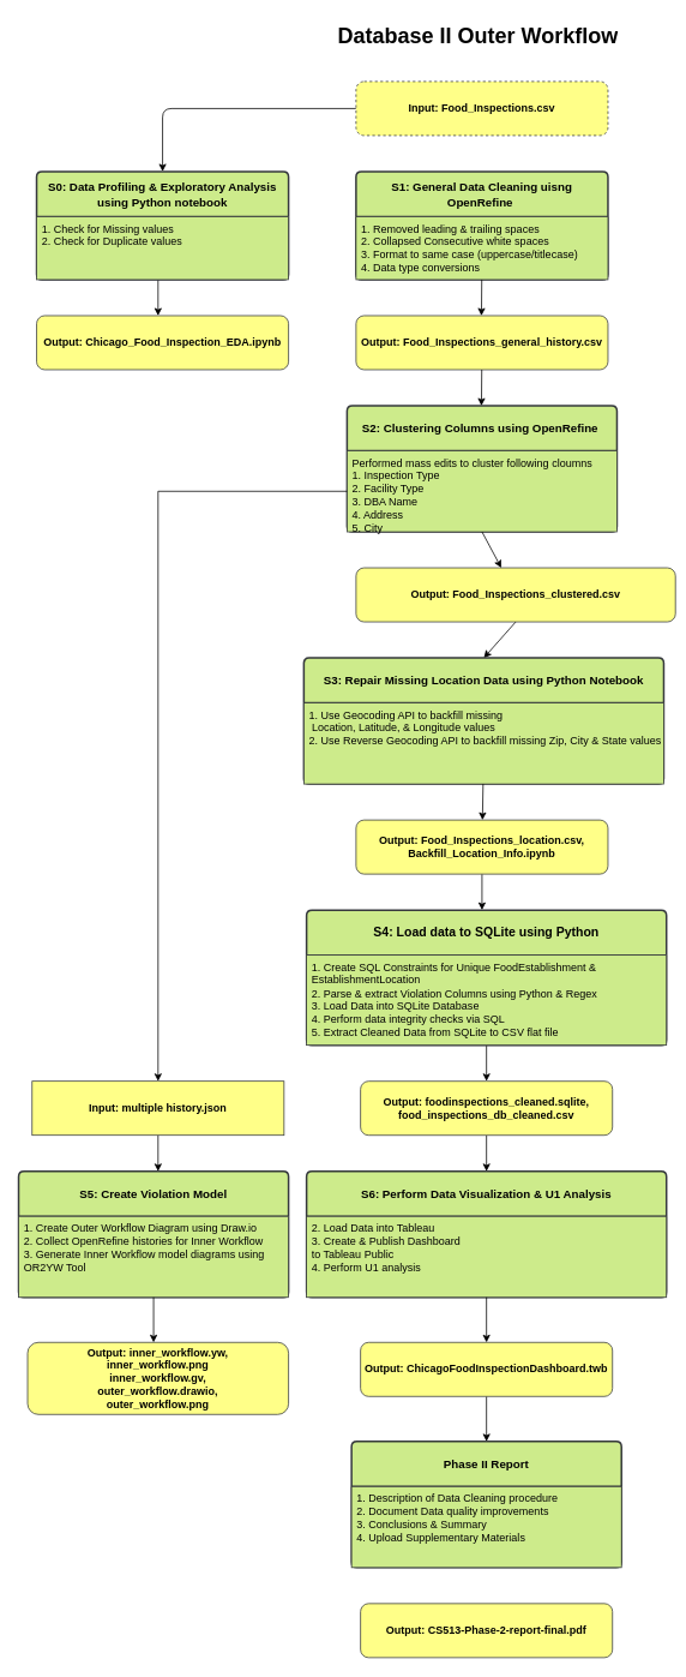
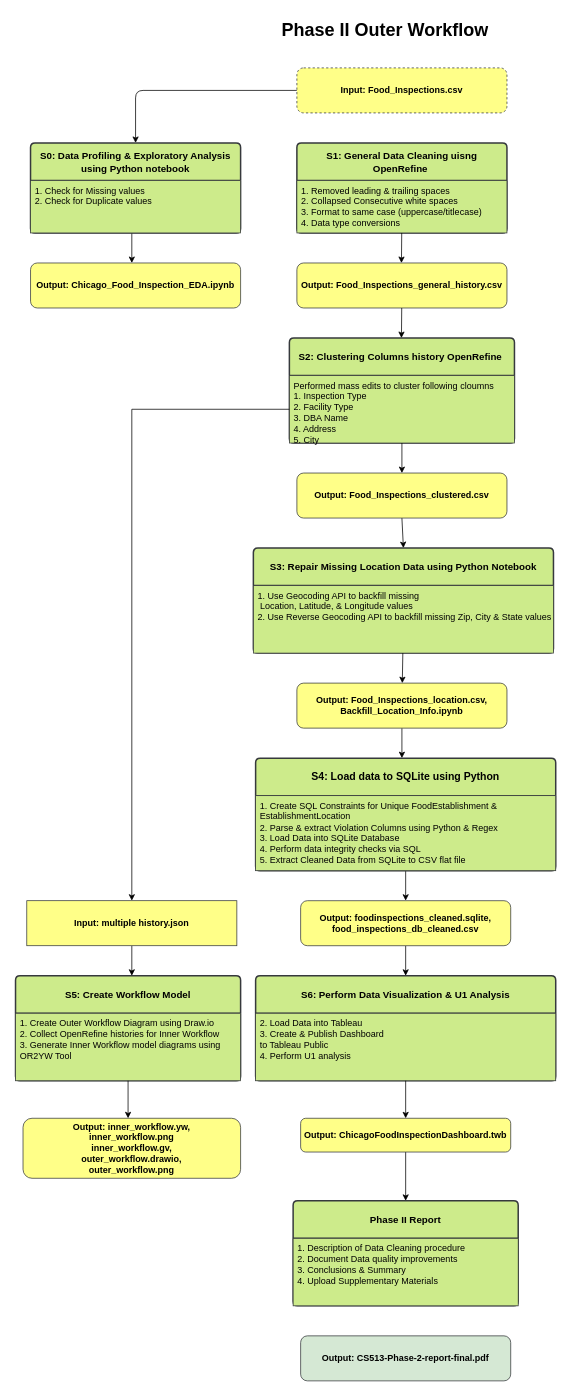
- <mxCell id="15" value="&lt;h1&gt;Database II Outer Workflow&lt;/h1&gt;" style="text;html=1;strokeColor=none;fillColor=none;spacing=5;spacingTop=-20;whiteSpace=wrap;overflow=hidden;rounded=0;" vertex="1" parent="1"><mxGeometry x="370" y="20" width="360" height="40" as="geometry" /></mxCell>
+ <mxCell id="15" value="&lt;h1&gt;Phase II Outer Workflow&lt;/h1&gt;" style="text;html=1;strokeColor=none;fillColor=none;spacing=5;spacingTop=-20;whiteSpace=wrap;overflow=hidden;rounded=0;" vertex="1" parent="1"><mxGeometry x="370" y="20" width="360" height="40" as="geometry" /></mxCell>
- <mxCell id="16" value="&lt;b&gt;&lt;font style=&quot;font-size: 13px;&quot;&gt;S2: Clustering Columns using OpenRefine&amp;nbsp;&lt;/font&gt;&lt;/b&gt;" style="swimlane;childLayout=stackLayout;horizontal=1;startSize=50;horizontalStack=0;rounded=1;fontSize=14;fontStyle=0;strokeWidth=2;resizeParent=0;resizeLast=1;shadow=0;dashed=0;align=center;arcSize=4;whiteSpace=wrap;html=1;fillColor=#cdeb8b;strokeColor=#36393d;" vertex="1" parent="1"><mxGeometry x="385" y="450" width="300" height="140" as="geometry"><mxRectangle x="-325" y="-190" width="80" height="50" as="alternateBounds" /></mxGeometry></mxCell>
+ <mxCell id="16" value="&lt;b&gt;&lt;font style=&quot;font-size: 13px;&quot;&gt;S2: Clustering Columns history OpenRefine&amp;nbsp;&lt;/font&gt;&lt;/b&gt;" style="swimlane;childLayout=stackLayout;horizontal=1;startSize=50;horizontalStack=0;rounded=1;fontSize=14;fontStyle=0;strokeWidth=2;resizeParent=0;resizeLast=1;shadow=0;dashed=0;align=center;arcSize=4;whiteSpace=wrap;html=1;fillColor=#cdeb8b;strokeColor=#36393d;" vertex="1" parent="1"><mxGeometry x="385" y="450" width="300" height="140" as="geometry"><mxRectangle x="-325" y="-190" width="80" height="50" as="alternateBounds" /></mxGeometry></mxCell>
- <mxCell id="7" value="&lt;b&gt;Output: Food_Inspections_clustered.csv&lt;/b&gt;" style="rounded=1;whiteSpace=wrap;html=1;fillColor=#ffff88;strokeColor=#36393d;" parent="1" vertex="1"><mxGeometry x="395" y="630" width="355" height="60" as="geometry" /></mxCell>
+ <mxCell id="7" value="&lt;b&gt;Output: Food_Inspections_clustered.csv&lt;/b&gt;" style="rounded=1;whiteSpace=wrap;html=1;fillColor=#ffff88;strokeColor=#36393d;" parent="1" vertex="1"><mxGeometry x="395" y="630" width="280" height="60" as="geometry" /></mxCell>
- <mxCell id="23" value="&lt;b&gt;&lt;font style=&quot;font-size: 13px;&quot;&gt;S5: Create Violation Model&lt;/font&gt;&lt;/b&gt;" style="swimlane;childLayout=stackLayout;horizontal=1;startSize=50;horizontalStack=0;rounded=1;fontSize=14;fontStyle=0;strokeWidth=2;resizeParent=0;resizeLast=1;shadow=0;dashed=0;align=center;arcSize=4;whiteSpace=wrap;html=1;fillColor=#cdeb8b;strokeColor=#36393d;" vertex="1" parent="1"><mxGeometry x="20" y="1300" width="300" height="140" as="geometry"><mxRectangle x="-325" y="-190" width="80" height="50" as="alternateBounds" /></mxGeometry></mxCell>
+ <mxCell id="23" value="&lt;b&gt;&lt;font style=&quot;font-size: 13px;&quot;&gt;S5: Create Workflow Model&lt;/font&gt;&lt;/b&gt;" style="swimlane;childLayout=stackLayout;horizontal=1;startSize=50;horizontalStack=0;rounded=1;fontSize=14;fontStyle=0;strokeWidth=2;resizeParent=0;resizeLast=1;shadow=0;dashed=0;align=center;arcSize=4;whiteSpace=wrap;html=1;fillColor=#cdeb8b;strokeColor=#36393d;" vertex="1" parent="1"><mxGeometry x="20" y="1300" width="300" height="140" as="geometry"><mxRectangle x="-325" y="-190" width="80" height="50" as="alternateBounds" /></mxGeometry></mxCell>
- <mxCell id="43" value="&lt;b&gt;Output:&amp;nbsp;ChicagoFoodInspectionDashboard.twb&lt;/b&gt;" style="rounded=1;whiteSpace=wrap;html=1;fillColor=#ffff88;strokeColor=#36393d;" vertex="1" parent="1"><mxGeometry x="400" y="1490" width="280" height="60" as="geometry" /></mxCell>
+ <mxCell id="43" value="&lt;b&gt;Output:&amp;nbsp;ChicagoFoodInspectionDashboard.twb&lt;/b&gt;" style="rounded=1;whiteSpace=wrap;html=1;fillColor=#ffff88;strokeColor=#36393d;" vertex="1" parent="1"><mxGeometry x="400" y="1490" width="280" height="45" as="geometry" /></mxCell>
- <mxCell id="37" value="&lt;b&gt;Output:&amp;nbsp;CS513-Phase-2-report-final.pdf&lt;/b&gt;" style="rounded=1;whiteSpace=wrap;html=1;fillColor=#ffff88;strokeColor=#36393d;" vertex="1" parent="1"><mxGeometry x="400" y="1780" width="280" height="60" as="geometry" /></mxCell>
+ <mxCell id="37" value="&lt;b&gt;Output:&amp;nbsp;CS513-Phase-2-report-final.pdf&lt;/b&gt;" style="rounded=1;whiteSpace=wrap;html=1;fillColor=#d5e8d4;strokeColor=#36393d;" vertex="1" parent="1"><mxGeometry x="400" y="1780" width="280" height="60" as="geometry" /></mxCell>
